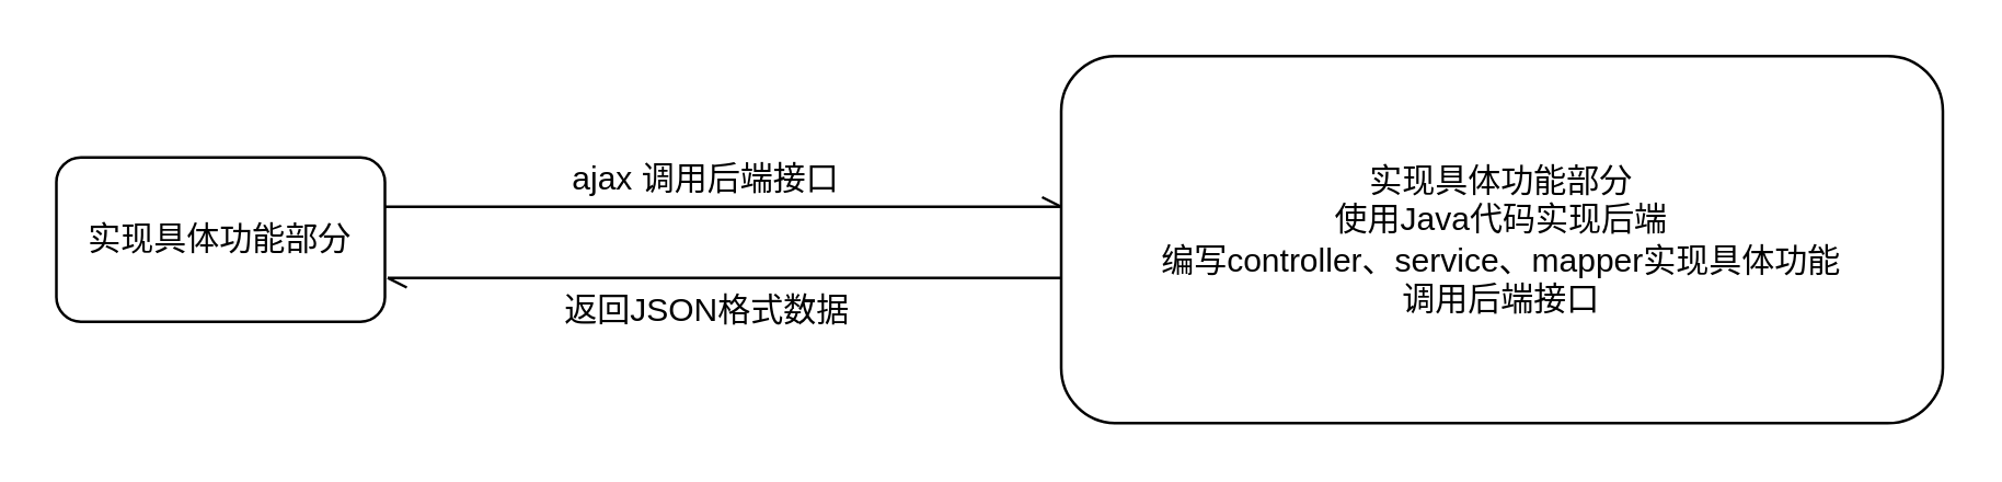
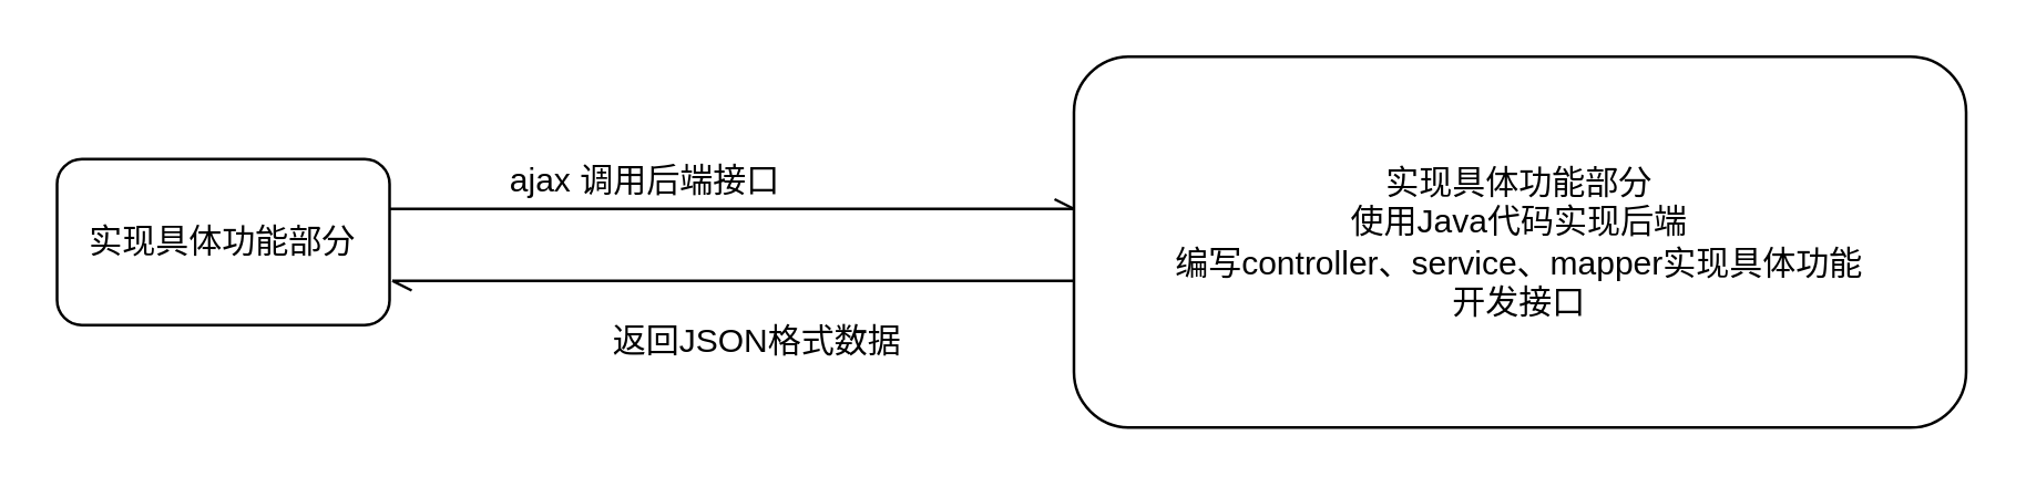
- <mxCell id="5" value="ajax 调用后端接口" style="text;html=1;strokeColor=none;fillColor=none;align=center;verticalAlign=middle;whiteSpace=wrap;rounded=0;" vertex="1" parent="1"><mxGeometry x="187" y="50" width="141" height="30" as="geometry" /></mxCell>
+ <mxCell id="5" value="ajax 调用后端接口" style="text;html=1;strokeColor=none;fillColor=none;align=center;verticalAlign=middle;whiteSpace=wrap;rounded=0;" vertex="1" parent="1"><mxGeometry x="162" y="50" width="141" height="30" as="geometry" /></mxCell>
- <mxCell id="2" value="实现具体功能部分&lt;br&gt;使用Java代码实现后端&lt;br&gt;编写controller、service、mapper实现具体功能&lt;br&gt;调用后端接口" style="rounded=1;whiteSpace=wrap;html=1;" vertex="1" parent="1"><mxGeometry x="387" y="20" width="322" height="134" as="geometry" /></mxCell>
+ <mxCell id="2" value="实现具体功能部分&lt;br&gt;使用Java代码实现后端&lt;br&gt;编写controller、service、mapper实现具体功能&lt;br&gt;开发接口" style="rounded=1;whiteSpace=wrap;html=1;" vertex="1" parent="1"><mxGeometry x="387" y="20" width="322" height="134" as="geometry" /></mxCell>
- <mxCell id="6" value="返回JSON格式数据" style="text;html=1;strokeColor=none;fillColor=none;align=center;verticalAlign=middle;whiteSpace=wrap;rounded=0;" vertex="1" parent="1"><mxGeometry x="200.5" y="98" width="114" height="30" as="geometry" /></mxCell>
+ <mxCell id="6" value="返回JSON格式数据" style="text;html=1;strokeColor=none;fillColor=none;align=center;verticalAlign=middle;whiteSpace=wrap;rounded=0;" vertex="1" parent="1"><mxGeometry x="215.5" y="108" width="114" height="30" as="geometry" /></mxCell>
